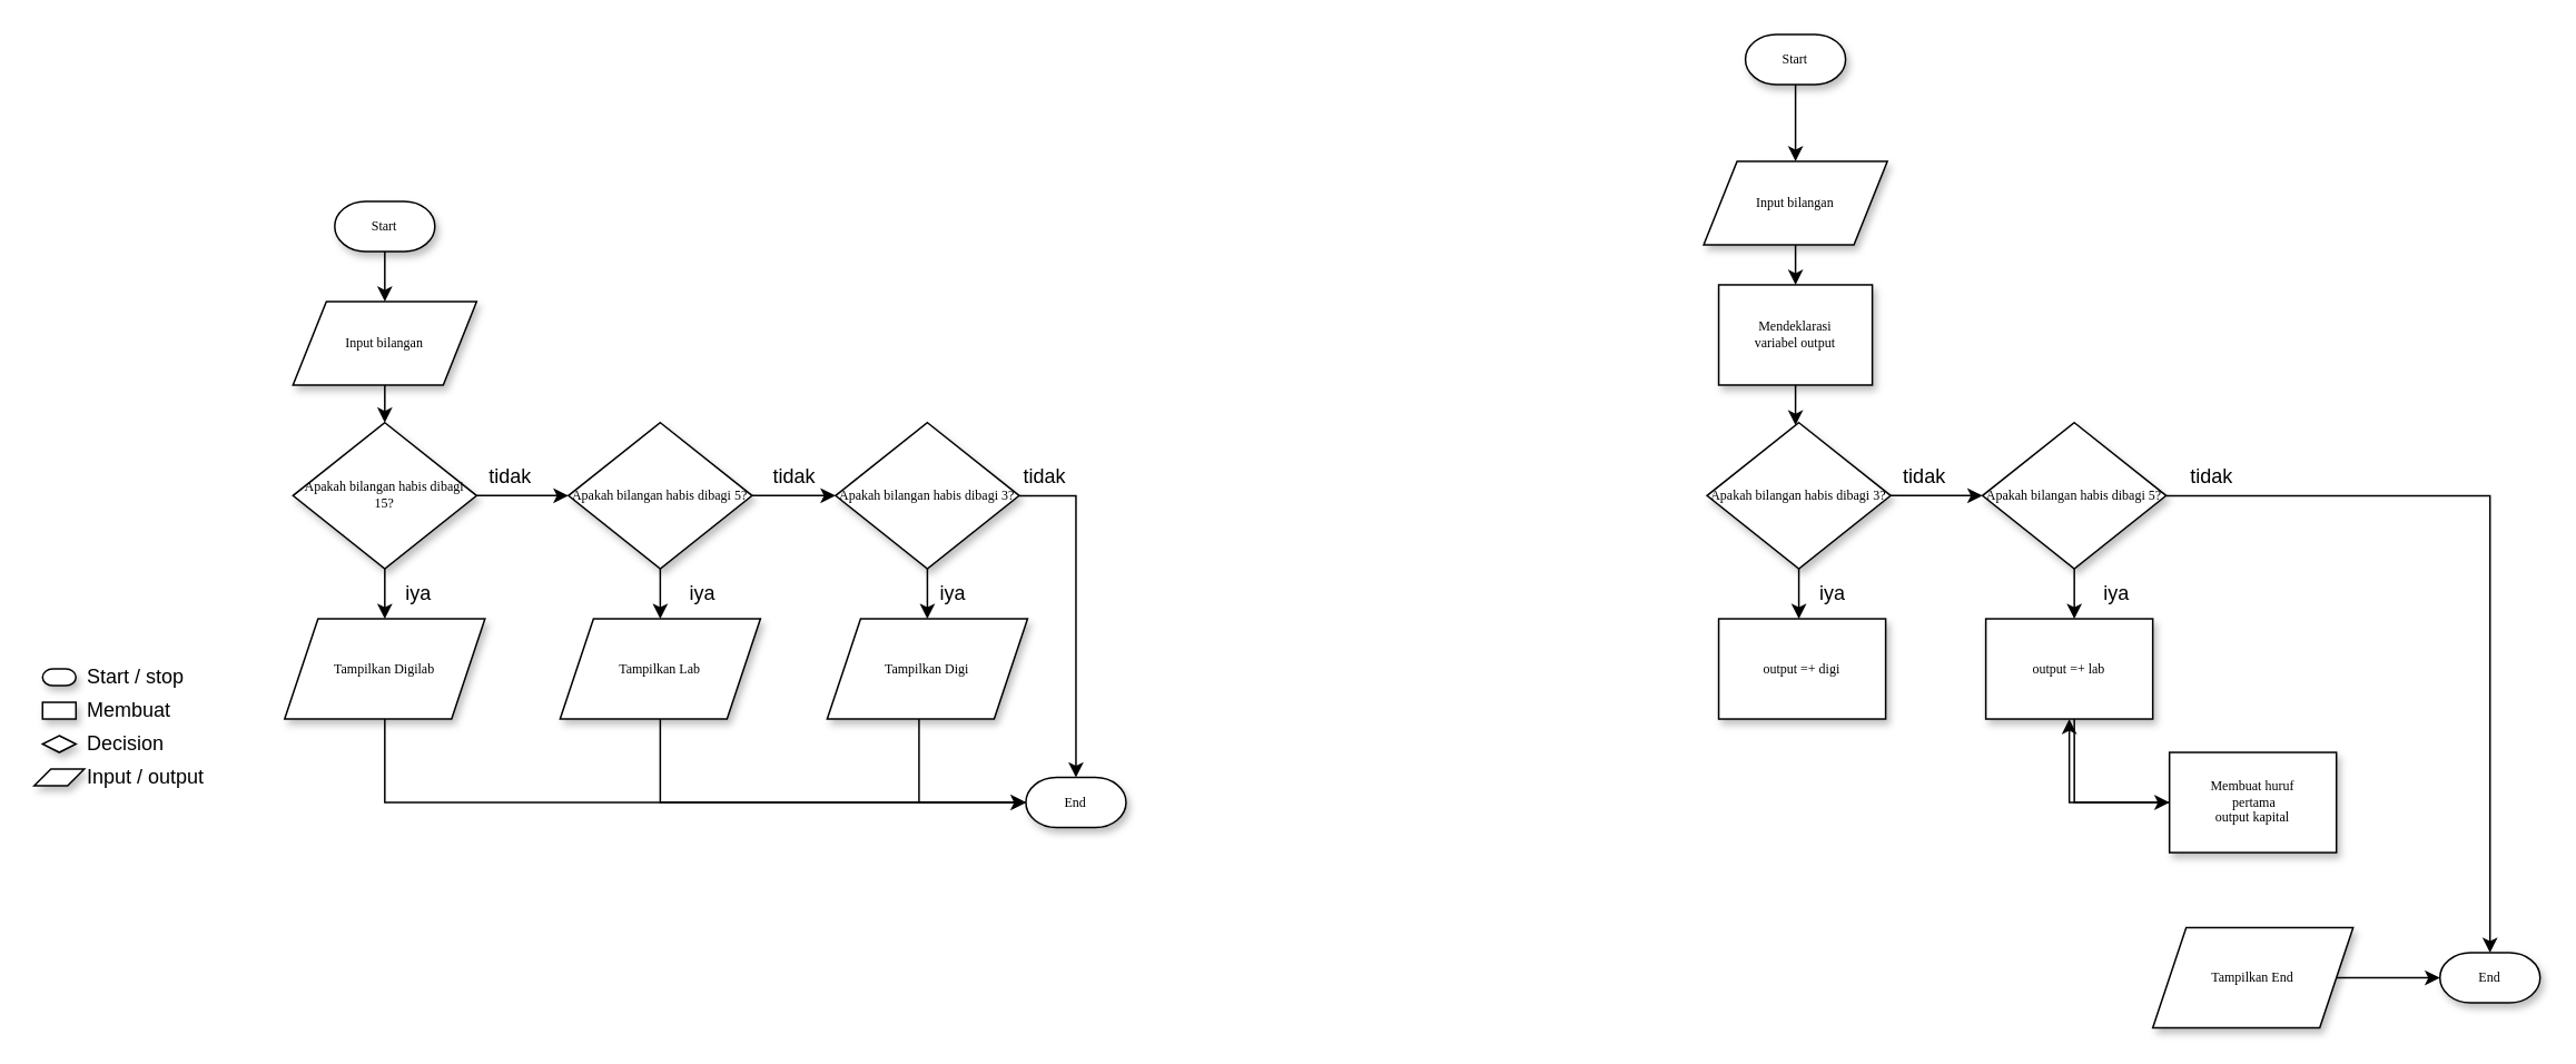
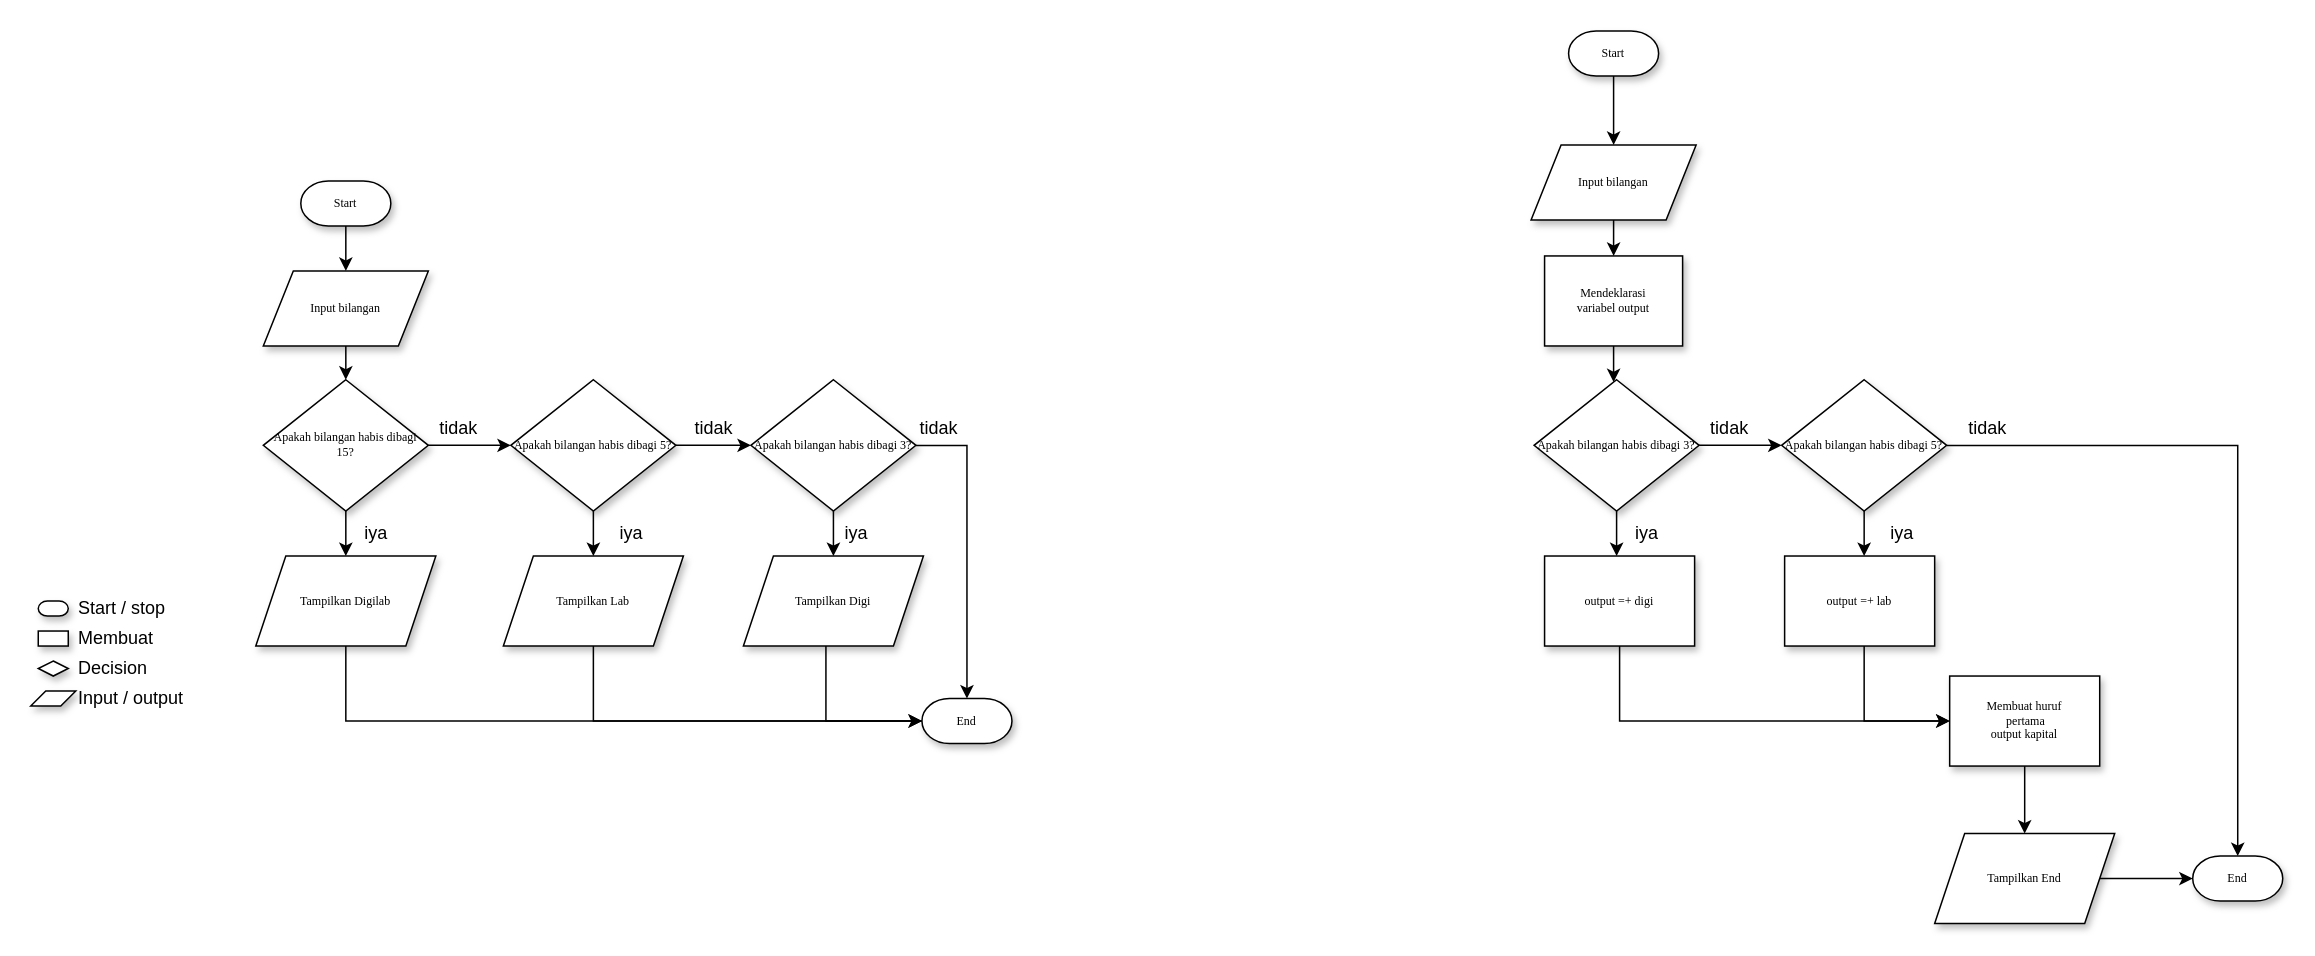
- <mxCell id="57" value="" style="edgeStyle=orthogonalEdgeStyle;rounded=0;orthogonalLoop=1;jettySize=auto;html=1;" edge="1" parent="1" source="58" target="56"><mxGeometry relative="1" as="geometry" /></mxCell>
+ <mxCell id="57" value="" style="edgeStyle=orthogonalEdgeStyle;rounded=0;orthogonalLoop=1;jettySize=auto;html=1;" edge="1" parent="1" source="58" target="60"><mxGeometry relative="1" as="geometry" /></mxCell>
+ <mxCell id="54" style="edgeStyle=orthogonalEdgeStyle;rounded=0;orthogonalLoop=1;jettySize=auto;html=1;entryX=0;entryY=0.5;entryDx=0;entryDy=0;" edge="1" parent="1" source="55" target="58"><mxGeometry relative="1" as="geometry"><Array as="points"><mxPoint x="1079" y="480" /></Array></mxGeometry></mxCell>
